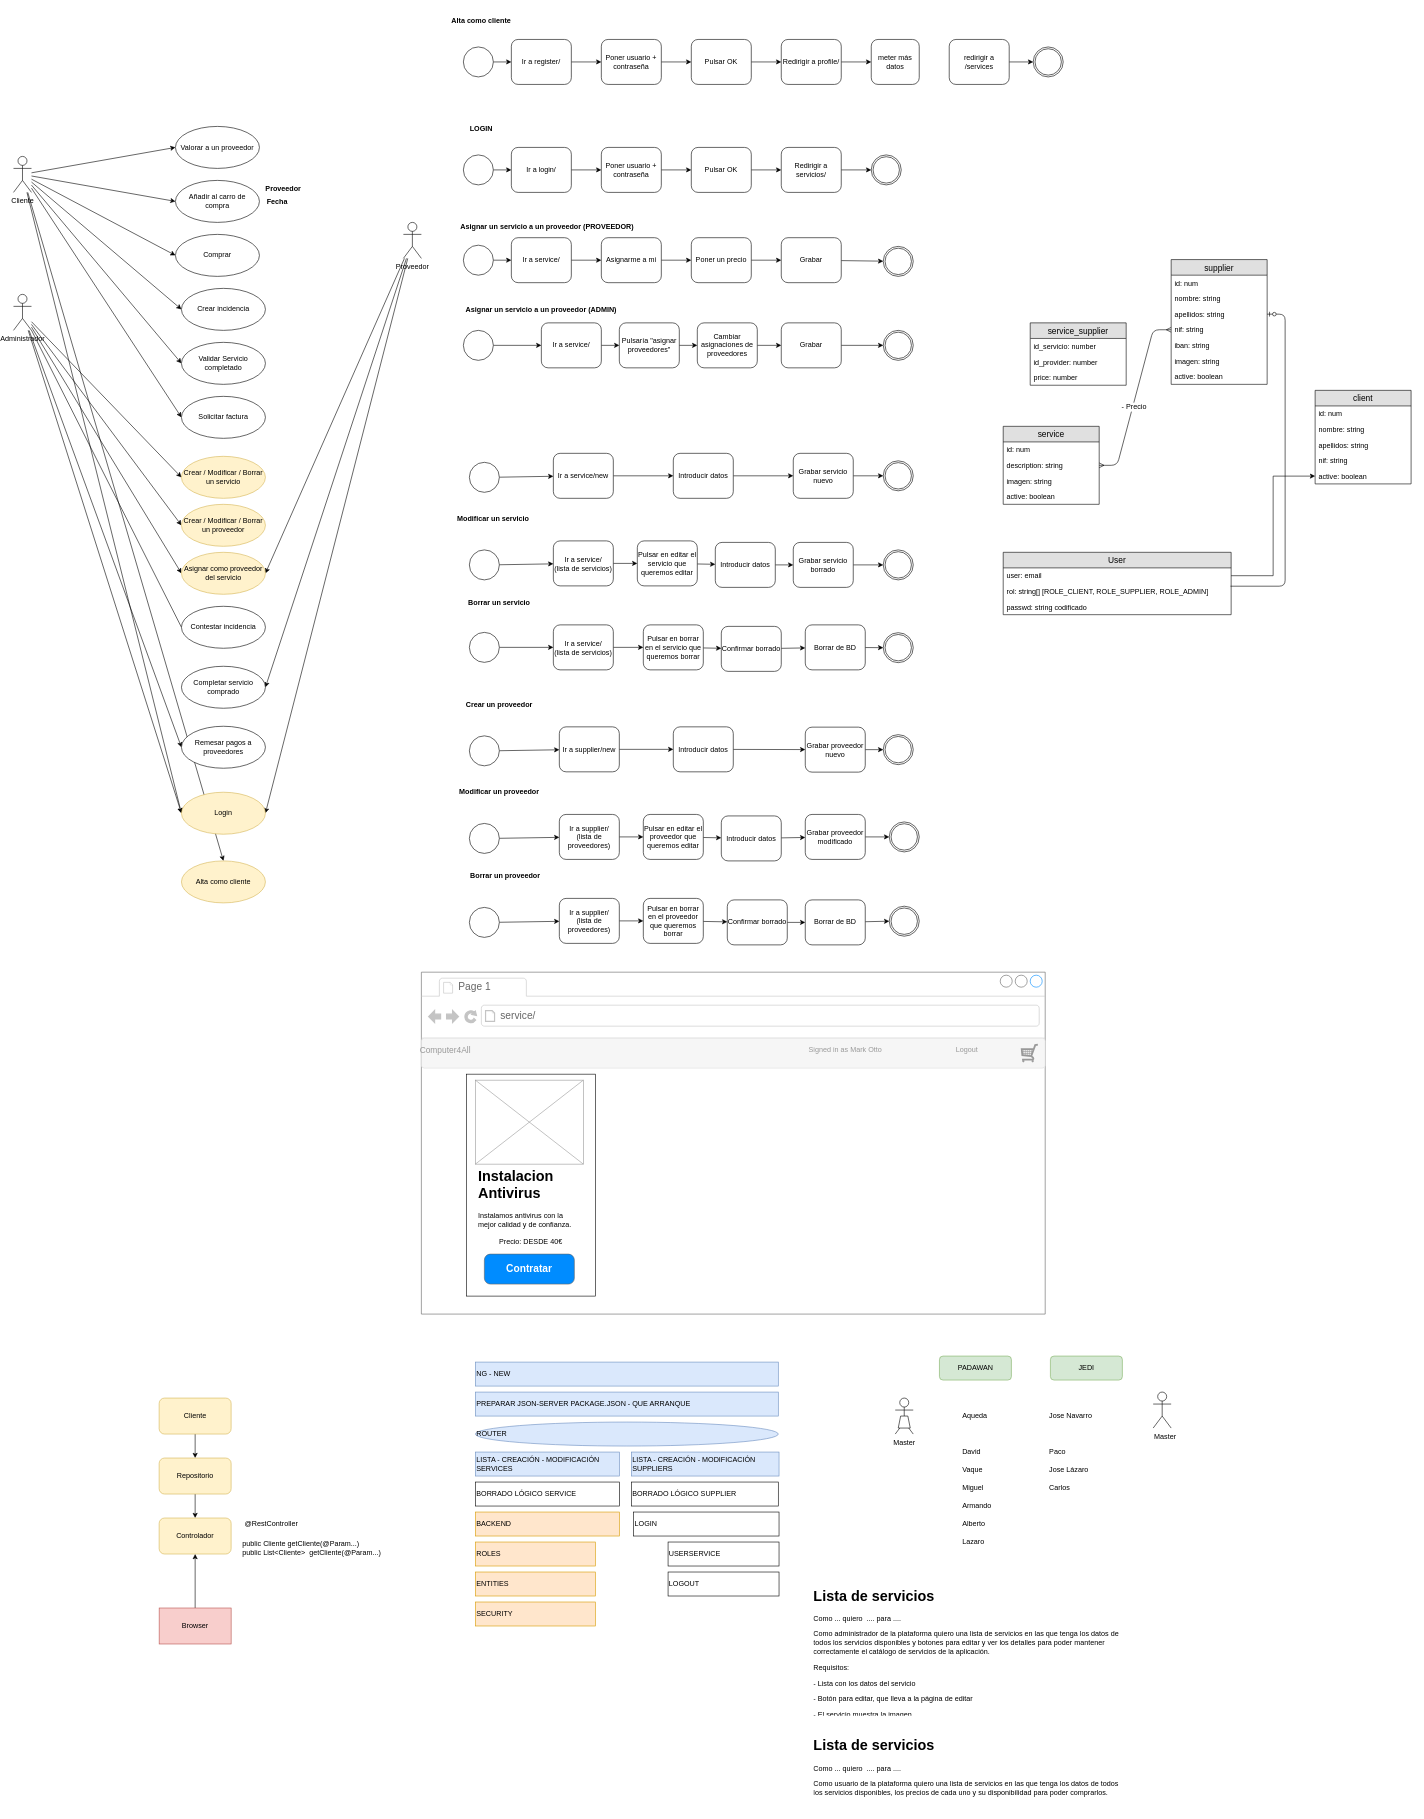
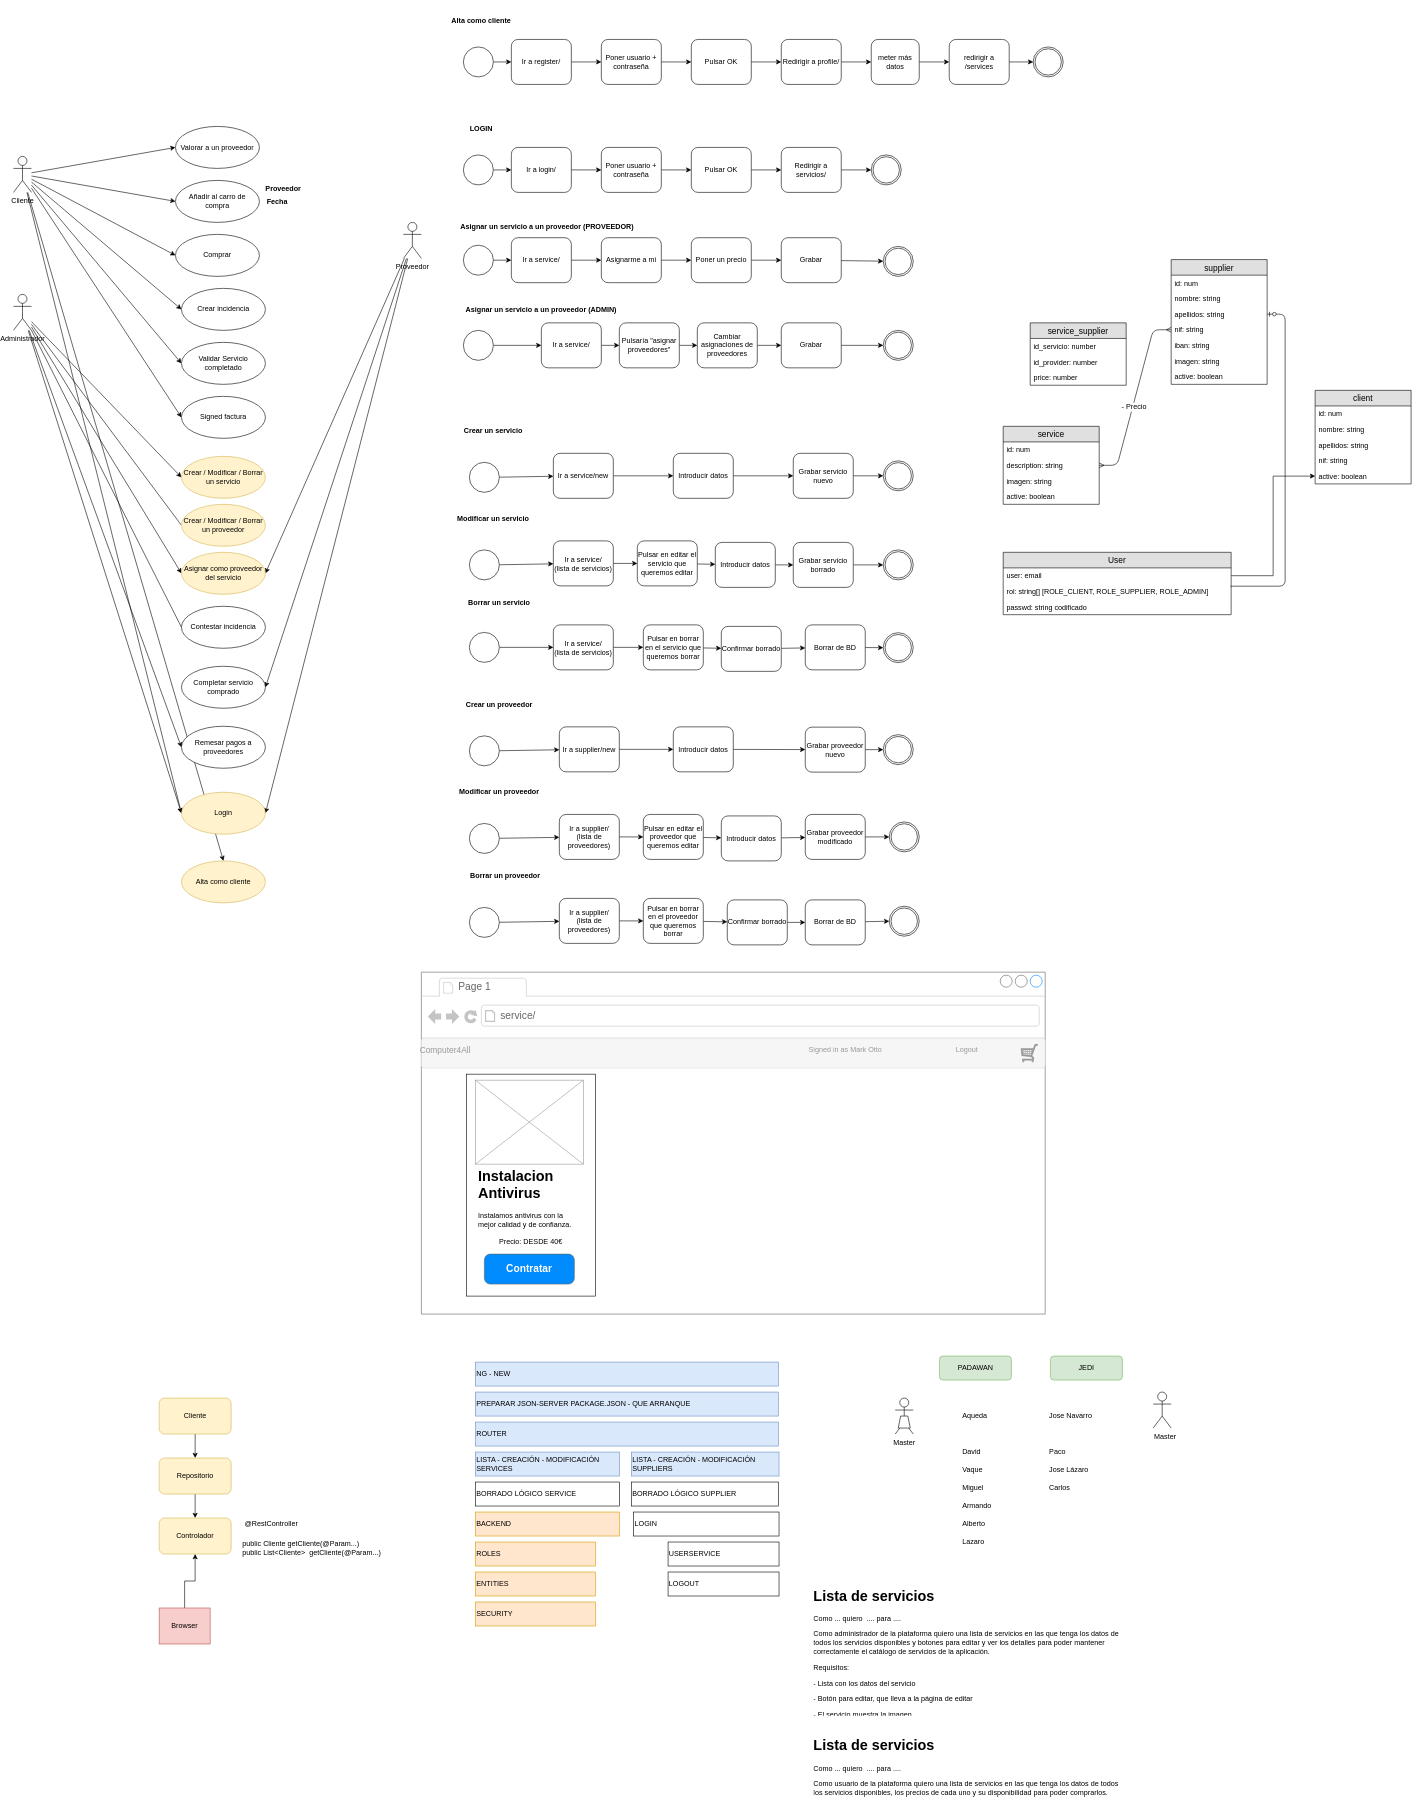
+ <mxCell id="179" value="" style="edgeStyle=none;rounded=0;orthogonalLoop=1;jettySize=auto;html=1;" parent="1" source="180" target="182" edge="1"><mxGeometry relative="1" as="geometry" /></mxCell>
- <mxCell id="35" value="Solicitar factura" style="ellipse;whiteSpace=wrap;html=1;" parent="1" vertex="1"><mxGeometry x="300" y="660" width="140" height="70" as="geometry" /></mxCell>
+ <mxCell id="35" value="Signed factura" style="ellipse;whiteSpace=wrap;html=1;" parent="1" vertex="1"><mxGeometry x="300" y="660" width="140" height="70" as="geometry" /></mxCell>
+ <mxCell id="38" value="Crear un servicio" style="text;align=center;fontStyle=1;verticalAlign=middle;spacingLeft=3;spacingRight=3;strokeColor=none;rotatable=0;points=[[0,0.5],[1,0.5]];portConstraint=eastwest;" parent="1" vertex="1"><mxGeometry x="780" y="704" width="80" height="26" as="geometry" /></mxCell>
- <mxCell id="17" style="rounded=0;orthogonalLoop=1;jettySize=auto;html=1;entryX=0;entryY=0.5;entryDx=0;entryDy=0;" parent="1" source="22" target="23" edge="1"><mxGeometry relative="1" as="geometry" /></mxCell>
+ <mxCell id="17" style="rounded=0;orthogonalLoop=1;jettySize=auto;html=1;entryX=0;entryY=0.5;entryDx=0;entryDy=0;endArrow=none;" parent="1" source="22" target="23" edge="1"><mxGeometry relative="1" as="geometry" /></mxCell>
- <mxCell id="226" value="ROUTER" style="ellipse;whiteSpace=wrap;html=1;align=left;fillColor=#dae8fc;strokeColor=#6c8ebf;" vertex="1" parent="1"><mxGeometry x="790" y="2370" width="505" height="40" as="geometry" /></mxCell>
+ <mxCell id="226" value="ROUTER" style="rounded=0;whiteSpace=wrap;html=1;align=left;fillColor=#dae8fc;strokeColor=#6c8ebf;" vertex="1" parent="1"><mxGeometry x="790" y="2370" width="505" height="40" as="geometry" /></mxCell>
- <mxCell id="209" value="Browser" style="rounded=0;whiteSpace=wrap;html=1;fillColor=#f8cecc;strokeColor=#b85450;" vertex="1" parent="1"><mxGeometry x="262.83" y="2680" width="120" height="60" as="geometry" /></mxCell>
+ <mxCell id="209" value="Browser" style="rounded=0;whiteSpace=wrap;html=1;fillColor=#f8cecc;strokeColor=#b85450;" vertex="1" parent="1"><mxGeometry x="262.83" y="2680" width="85" height="60" as="geometry" /></mxCell>
